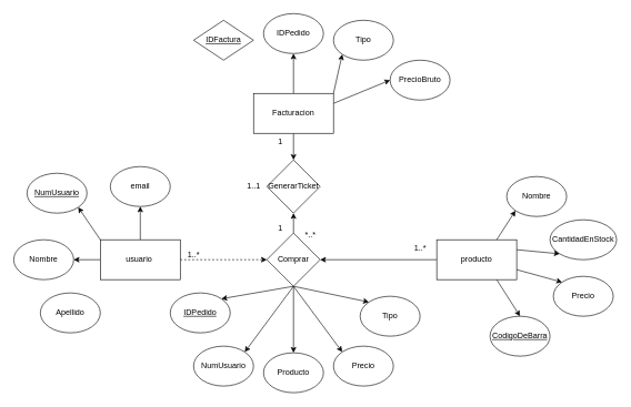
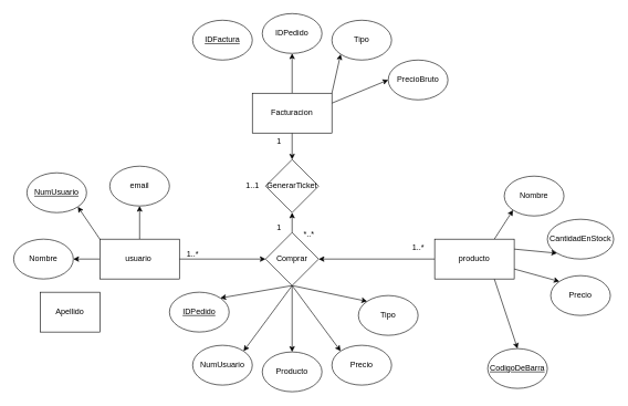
- <mxCell id="41" value="&lt;u&gt;IDFactura&lt;/u&gt;" style="rhombus;whiteSpace=wrap;html=1;" vertex="1" parent="1"><mxGeometry x="290" y="30" width="90" height="60" as="geometry" /></mxCell>
+ <mxCell id="41" value="&lt;u&gt;IDFactura&lt;/u&gt;" style="ellipse;whiteSpace=wrap;html=1;" vertex="1" parent="1"><mxGeometry x="290" y="30" width="90" height="60" as="geometry" /></mxCell>
- <mxCell id="2" style="rounded=0;orthogonalLoop=1;jettySize=auto;html=1;exitX=1;exitY=0.5;exitDx=0;exitDy=0;dashed=1;" edge="1" parent="1" source="6" target="23"><mxGeometry relative="1" as="geometry"><mxPoint x="360" y="400" as="targetPoint" /></mxGeometry></mxCell>
+ <mxCell id="2" style="rounded=0;orthogonalLoop=1;jettySize=auto;html=1;exitX=1;exitY=0.5;exitDx=0;exitDy=0;" edge="1" parent="1" source="6" target="23"><mxGeometry relative="1" as="geometry"><mxPoint x="360" y="400" as="targetPoint" /></mxGeometry></mxCell>
- <mxCell id="10" value="Apellido" style="ellipse;whiteSpace=wrap;html=1;" vertex="1" parent="1"><mxGeometry x="60" y="440" width="90" height="60" as="geometry" /></mxCell>
+ <mxCell id="10" value="Apellido" style="whiteSpace=wrap;html=1;rounded=0;" vertex="1" parent="1"><mxGeometry x="60" y="440" width="90" height="60" as="geometry" /></mxCell>
- <mxCell id="27" value="&lt;u&gt;CodigoDeBarra&lt;/u&gt;" style="ellipse;whiteSpace=wrap;html=1;" vertex="1" parent="1"><mxGeometry x="735" y="475" width="90" height="60" as="geometry" /></mxCell>
+ <mxCell id="27" value="&lt;u&gt;CodigoDeBarra&lt;/u&gt;" style="ellipse;whiteSpace=wrap;html=1;" vertex="1" parent="1"><mxGeometry x="735" y="525" width="90" height="60" as="geometry" /></mxCell>
